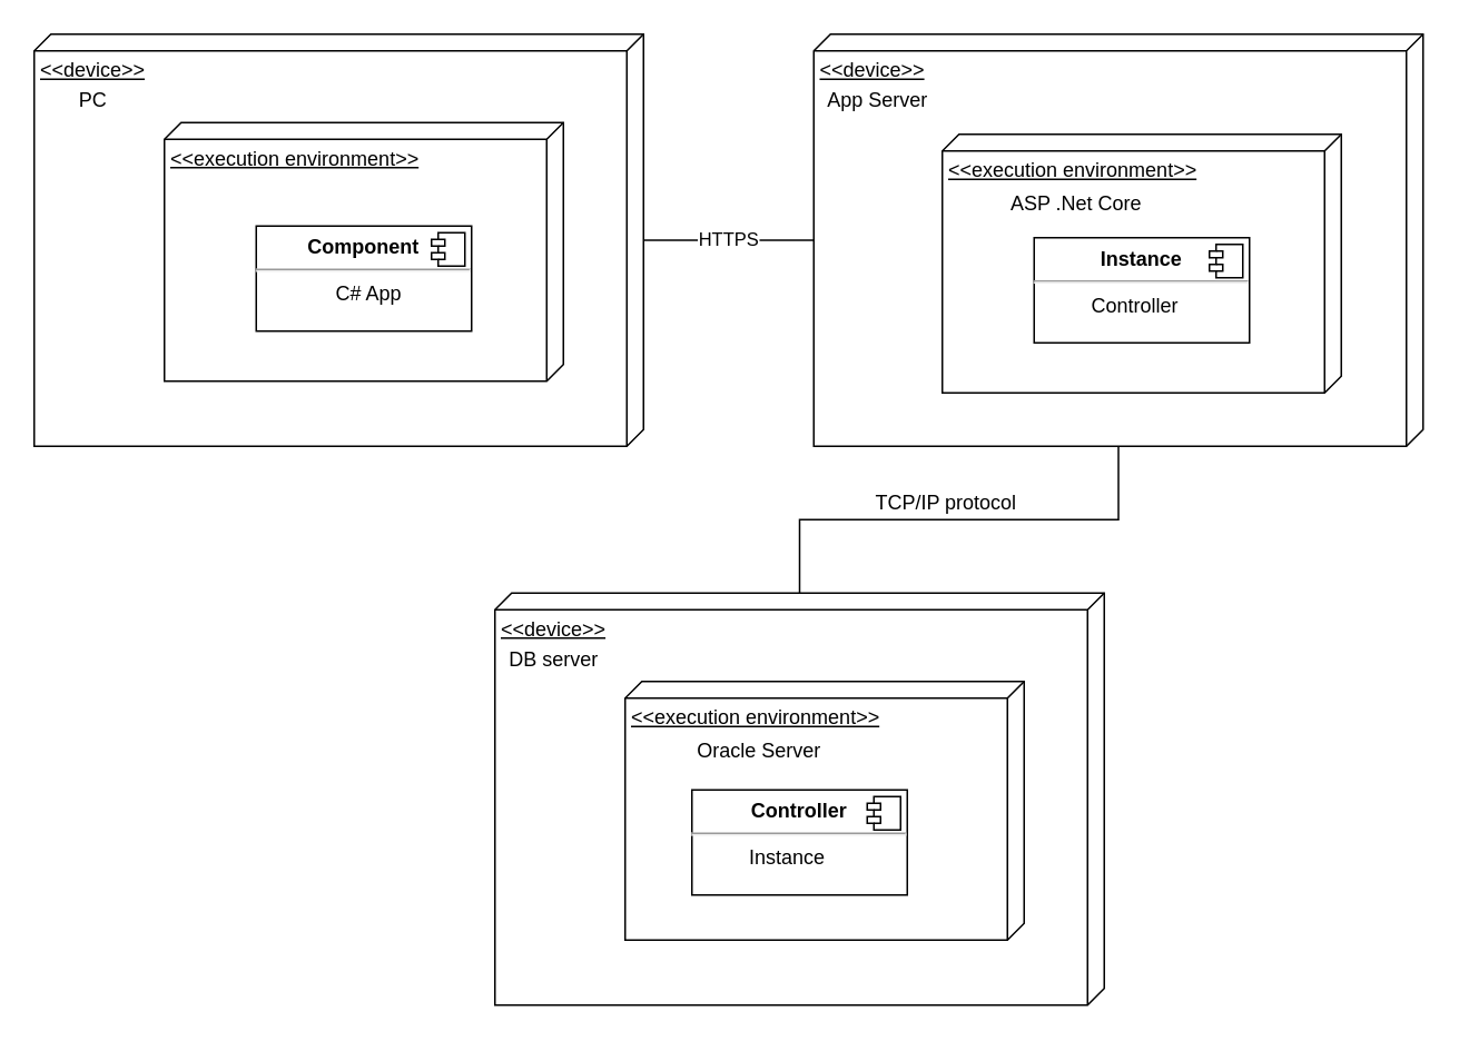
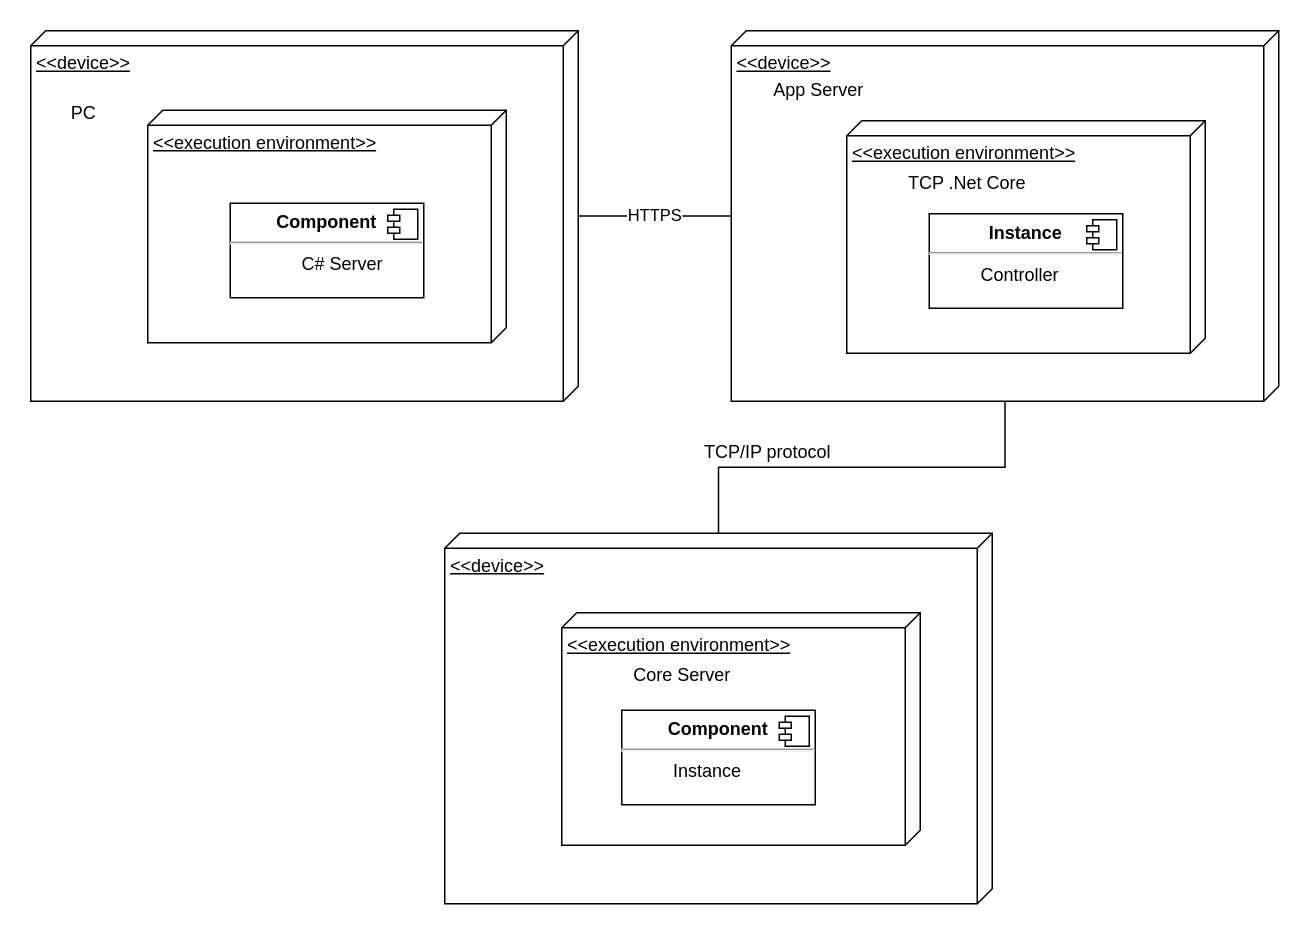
- <mxCell id="5" value="PC" style="text;html=1;align=center;verticalAlign=middle;resizable=0;points=[];autosize=1;strokeColor=none;fillColor=none;" parent="1" vertex="1"><mxGeometry x="37" y="47" width="35" height="26" as="geometry" /></mxCell>
+ <mxCell id="5" value="PC" style="text;html=1;align=center;verticalAlign=middle;resizable=0;points=[];autosize=1;strokeColor=none;fillColor=none;" parent="1" vertex="1"><mxGeometry x="37" y="62" width="35" height="26" as="geometry" /></mxCell>
- <mxCell id="11" value="App Server" style="text;html=1;align=center;verticalAlign=middle;resizable=0;points=[];autosize=1;strokeColor=none;fillColor=none;" parent="1" vertex="1"><mxGeometry x="486" y="47" width="78" height="26" as="geometry" /></mxCell>
+ <mxCell id="11" value="App Server" style="text;html=1;align=center;verticalAlign=middle;resizable=0;points=[];autosize=1;strokeColor=none;fillColor=none;" parent="1" vertex="1"><mxGeometry x="506" y="47" width="78" height="26" as="geometry" /></mxCell>
- <mxCell id="13" value="ASP .Net Core" style="text;html=1;align=center;verticalAlign=middle;resizable=0;points=[];autosize=1;strokeColor=none;fillColor=none;" parent="1" vertex="1"><mxGeometry x="596" y="109" width="96" height="26" as="geometry" /></mxCell>
+ <mxCell id="13" value="TCP .Net Core" style="text;html=1;align=center;verticalAlign=middle;resizable=0;points=[];autosize=1;strokeColor=none;fillColor=none;" parent="1" vertex="1"><mxGeometry x="596" y="109" width="96" height="26" as="geometry" /></mxCell>
- <mxCell id="7" value="&lt;p style=&quot;margin:0px;margin-top:6px;text-align:center;&quot;&gt;&lt;b&gt;Component&lt;/b&gt;&lt;/p&gt;&lt;hr&gt;&lt;p style=&quot;margin:0px;margin-left:8px;&quot;&gt;&lt;span style=&quot;white-space: pre;&quot;&gt;&#09;&lt;/span&gt;&amp;nbsp; &amp;nbsp; C# App&lt;/p&gt;" style="align=left;overflow=fill;html=1;dropTarget=0;whiteSpace=wrap;" parent="1" vertex="1"><mxGeometry x="153" y="135" width="129" height="63" as="geometry" /></mxCell>
+ <mxCell id="7" value="&lt;p style=&quot;margin:0px;margin-top:6px;text-align:center;&quot;&gt;&lt;b&gt;Component&lt;/b&gt;&lt;/p&gt;&lt;hr&gt;&lt;p style=&quot;margin:0px;margin-left:8px;&quot;&gt;&lt;span style=&quot;white-space: pre;&quot;&gt;&#09;&lt;/span&gt;&amp;nbsp; &amp;nbsp; C# Server&lt;/p&gt;" style="align=left;overflow=fill;html=1;dropTarget=0;whiteSpace=wrap;" parent="1" vertex="1"><mxGeometry x="153" y="135" width="129" height="63" as="geometry" /></mxCell>
- <mxCell id="20" value="TCP/IP protocol" style="text;html=1;align=center;verticalAlign=middle;resizable=0;points=[];autosize=1;strokeColor=none;fillColor=none;" parent="1" vertex="1"><mxGeometry x="515" y="288" width="102" height="26" as="geometry" /></mxCell>
+ <mxCell id="20" value="TCP/IP protocol" style="text;html=1;align=center;verticalAlign=middle;resizable=0;points=[];autosize=1;strokeColor=none;fillColor=none;" parent="1" vertex="1"><mxGeometry x="460" y="288" width="102" height="26" as="geometry" /></mxCell>
- <mxCell id="17" value="DB server" style="text;html=1;align=center;verticalAlign=middle;resizable=0;points=[];autosize=1;strokeColor=none;fillColor=none;" parent="1" vertex="1"><mxGeometry x="295" y="382" width="71" height="26" as="geometry" /></mxCell>
- <mxCell id="19" value="Oracle Server" style="text;html=1;align=center;verticalAlign=middle;resizable=0;points=[];autosize=1;strokeColor=none;fillColor=none;" parent="1" vertex="1"><mxGeometry x="408" y="437" width="92" height="26" as="geometry" /></mxCell>
+ <mxCell id="19" value="Core Server" style="text;html=1;align=center;verticalAlign=middle;resizable=0;points=[];autosize=1;strokeColor=none;fillColor=none;" parent="1" vertex="1"><mxGeometry x="408" y="437" width="92" height="26" as="geometry" /></mxCell>
- <mxCell id="21" value="&lt;p style=&quot;margin:0px;margin-top:6px;text-align:center;&quot;&gt;&lt;b&gt;Controller&lt;/b&gt;&lt;/p&gt;&lt;hr&gt;&lt;p style=&quot;margin:0px;margin-left:8px;&quot;&gt;&lt;span style=&quot;white-space: pre;&quot;&gt;&#09;&lt;/span&gt;Instance&lt;/p&gt;" style="align=left;overflow=fill;html=1;dropTarget=0;whiteSpace=wrap;" vertex="1" parent="1"><mxGeometry x="414" y="473" width="129" height="63" as="geometry" /></mxCell>
+ <mxCell id="21" value="&lt;p style=&quot;margin:0px;margin-top:6px;text-align:center;&quot;&gt;&lt;b&gt;Component&lt;/b&gt;&lt;/p&gt;&lt;hr&gt;&lt;p style=&quot;margin:0px;margin-left:8px;&quot;&gt;&lt;span style=&quot;white-space: pre;&quot;&gt;&#09;&lt;/span&gt;Instance&lt;/p&gt;" style="align=left;overflow=fill;html=1;dropTarget=0;whiteSpace=wrap;" vertex="1" parent="1"><mxGeometry x="414" y="473" width="129" height="63" as="geometry" /></mxCell>
